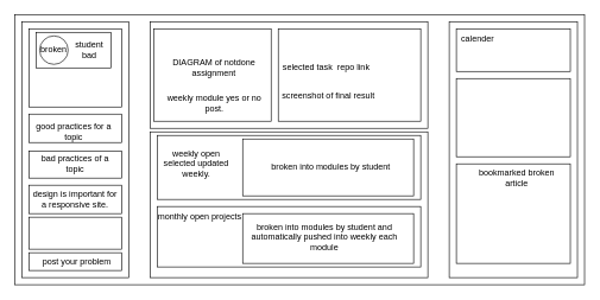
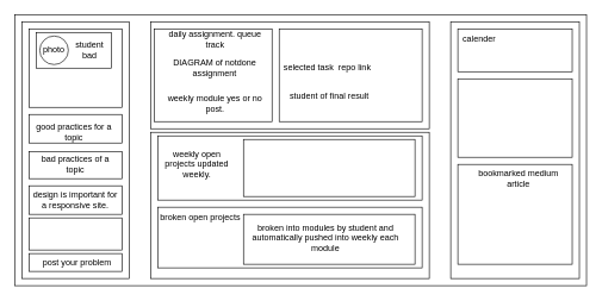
+ <mxCell id="17" value="daily assignment. queue track" style="text;html=1;strokeColor=none;fillColor=none;align=center;verticalAlign=middle;whiteSpace=wrap;rounded=0;" vertex="1" parent="1"><mxGeometry x="221" y="40" width="159" height="30" as="geometry" /></mxCell>
- <mxCell id="33" value="broken" style="text;html=1;strokeColor=none;fillColor=none;align=center;verticalAlign=middle;whiteSpace=wrap;rounded=0;" vertex="1" parent="1"><mxGeometry x="45" y="55" width="60" height="30" as="geometry" /></mxCell>
+ <mxCell id="33" value="photo" style="text;html=1;strokeColor=none;fillColor=none;align=center;verticalAlign=middle;whiteSpace=wrap;rounded=0;" vertex="1" parent="1"><mxGeometry x="45" y="55" width="60" height="30" as="geometry" /></mxCell>
- <mxCell id="20" value="screenshot of final result" style="text;html=1;strokeColor=none;fillColor=none;align=center;verticalAlign=middle;whiteSpace=wrap;rounded=0;" vertex="1" parent="1"><mxGeometry x="362.5" y="120" width="195" height="30" as="geometry" /></mxCell>
+ <mxCell id="20" value="student of final result" style="text;html=1;strokeColor=none;fillColor=none;align=center;verticalAlign=middle;whiteSpace=wrap;rounded=0;" vertex="1" parent="1"><mxGeometry x="362.5" y="120" width="195" height="30" as="geometry" /></mxCell>
- <mxCell id="11" value="weekly open selected updated weekly." style="text;html=1;strokeColor=none;fillColor=none;align=center;verticalAlign=middle;whiteSpace=wrap;rounded=0;" vertex="1" parent="1"><mxGeometry x="220" y="190" width="110" height="80" as="geometry" /></mxCell>
+ <mxCell id="11" value="weekly open projects updated weekly." style="text;html=1;strokeColor=none;fillColor=none;align=center;verticalAlign=middle;whiteSpace=wrap;rounded=0;" vertex="1" parent="1"><mxGeometry x="220" y="190" width="110" height="80" as="geometry" /></mxCell>
- <mxCell id="22" value="broken into modules by student" style="text;html=1;strokeColor=none;fillColor=none;align=center;verticalAlign=middle;whiteSpace=wrap;rounded=0;" vertex="1" parent="1"><mxGeometry x="370" y="220" width="187.5" height="30" as="geometry" /></mxCell>
- <mxCell id="40" value="bookmarked broken article" style="text;html=1;strokeColor=none;fillColor=none;align=center;verticalAlign=middle;whiteSpace=wrap;rounded=0;" vertex="1" parent="1"><mxGeometry x="660" y="235" width="130" height="30" as="geometry" /></mxCell>
+ <mxCell id="40" value="bookmarked medium article" style="text;html=1;strokeColor=none;fillColor=none;align=center;verticalAlign=middle;whiteSpace=wrap;rounded=0;" vertex="1" parent="1"><mxGeometry x="660" y="235" width="130" height="30" as="geometry" /></mxCell>
- <mxCell id="13" value="monthly open projects" style="text;html=1;strokeColor=none;fillColor=none;align=center;verticalAlign=middle;whiteSpace=wrap;rounded=0;" vertex="1" parent="1"><mxGeometry x="220" y="290" width="120" height="30" as="geometry" /></mxCell>
+ <mxCell id="13" value="broken open projects" style="text;html=1;strokeColor=none;fillColor=none;align=center;verticalAlign=middle;whiteSpace=wrap;rounded=0;" vertex="1" parent="1"><mxGeometry x="220" y="290" width="120" height="30" as="geometry" /></mxCell>
